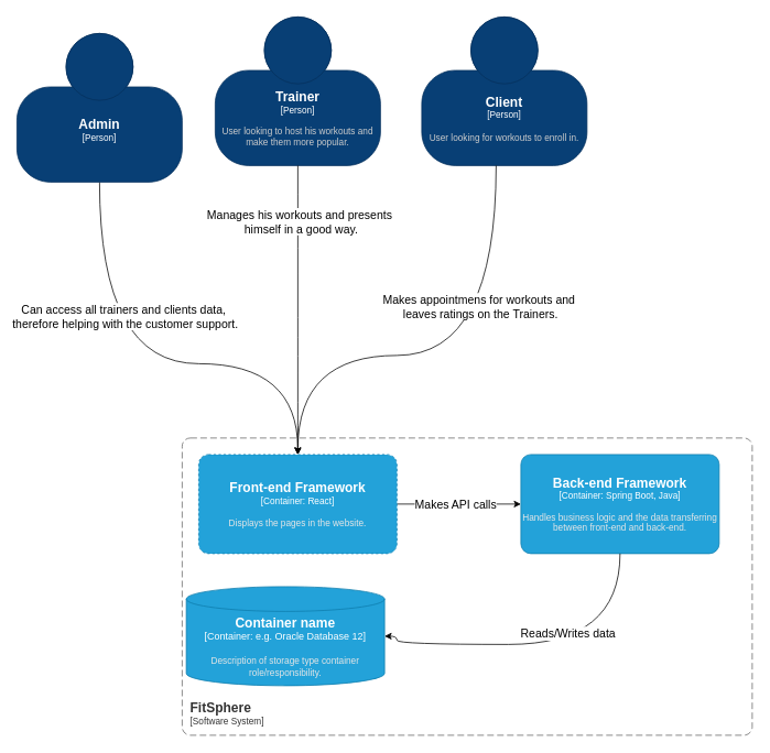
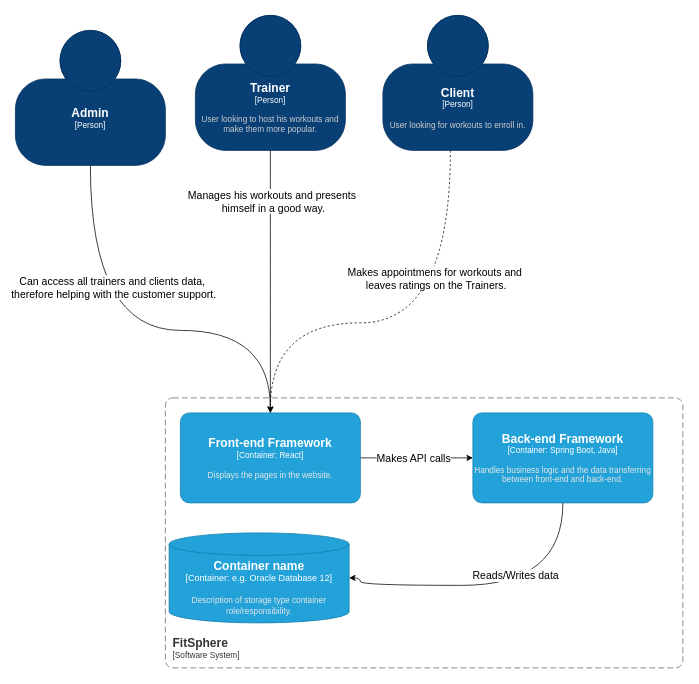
- <mxCell id="7" style="edgeStyle=orthogonalEdgeStyle;rounded=0;orthogonalLoop=1;jettySize=auto;html=1;curved=1;entryX=0.5;entryY=0;entryDx=0;entryDy=0;entryPerimeter=0;" edge="1" parent="1" source="6" target="14"><mxGeometry relative="1" as="geometry"><mxPoint x="140" y="550" as="targetPoint" /><Array as="points"><mxPoint x="600" y="430" /><mxPoint x="360" y="430" /></Array></mxGeometry></mxCell>
+ <mxCell id="7" style="edgeStyle=orthogonalEdgeStyle;rounded=0;orthogonalLoop=1;jettySize=auto;html=1;curved=1;entryX=0.5;entryY=0;entryDx=0;entryDy=0;entryPerimeter=0;dashed=1;" edge="1" parent="1" source="6" target="14"><mxGeometry relative="1" as="geometry"><mxPoint x="140" y="550" as="targetPoint" /><Array as="points"><mxPoint x="600" y="430" /><mxPoint x="360" y="430" /></Array></mxGeometry></mxCell>
- <mxCell id="9" style="edgeStyle=orthogonalEdgeStyle;rounded=0;orthogonalLoop=1;jettySize=auto;html=1;curved=1;exitX=0.5;exitY=1;exitDx=0;exitDy=0;exitPerimeter=0;entryX=0.5;entryY=0;entryDx=0;entryDy=0;entryPerimeter=0;" edge="1" parent="1" source="5" target="14"><mxGeometry relative="1" as="geometry"><mxPoint x="160" y="590" as="targetPoint" /><Array as="points"><mxPoint x="360" y="490" /><mxPoint x="360" y="490" /></Array></mxGeometry></mxCell>
+ <mxCell id="9" style="edgeStyle=orthogonalEdgeStyle;rounded=0;orthogonalLoop=1;jettySize=auto;html=1;curved=1;exitX=0.5;exitY=1;exitDx=0;exitDy=0;exitPerimeter=0;entryX=0.5;entryY=0;entryDx=0;entryDy=0;entryPerimeter=0;endArrow=none;" edge="1" parent="1" source="5" target="14"><mxGeometry relative="1" as="geometry"><mxPoint x="160" y="590" as="targetPoint" /><Array as="points"><mxPoint x="360" y="490" /><mxPoint x="360" y="490" /></Array></mxGeometry></mxCell>
- <mxCell id="14" value="&lt;font style=&quot;font-size: 16px&quot;&gt;&lt;b&gt;Front-end Framework&lt;/b&gt;&lt;/font&gt;&lt;div&gt;[Container: React]&lt;/div&gt;&lt;br&gt;&lt;div&gt;&lt;font style=&quot;font-size: 11px&quot;&gt;&lt;font color=&quot;#E6E6E6&quot;&gt;Displays the pages in the website.&lt;/font&gt;&lt;/div&gt;" style="rounded=1;whiteSpace=wrap;html=1;fontSize=11;labelBackgroundColor=none;fillColor=#23A2D9;fontColor=#ffffff;align=center;arcSize=10;strokeColor=#0E7DAD;metaEdit=1;resizable=0;points=[[0.25,0,0],[0.5,0,0],[0.75,0,0],[1,0.25,0],[1,0.5,0],[1,0.75,0],[0.75,1,0],[0.5,1,0],[0.25,1,0],[0,0.75,0],[0,0.5,0],[0,0.25,0]];dashed=1;" vertex="1" parent="1"><mxGeometry x="240" y="550" width="240" height="120" as="geometry" /></mxCell>
+ <mxCell id="14" value="&lt;font style=&quot;font-size: 16px&quot;&gt;&lt;b&gt;Front-end Framework&lt;/b&gt;&lt;/font&gt;&lt;div&gt;[Container: React]&lt;/div&gt;&lt;br&gt;&lt;div&gt;&lt;font style=&quot;font-size: 11px&quot;&gt;&lt;font color=&quot;#E6E6E6&quot;&gt;Displays the pages in the website.&lt;/font&gt;&lt;/div&gt;" style="rounded=1;whiteSpace=wrap;html=1;fontSize=11;labelBackgroundColor=none;fillColor=#23A2D9;fontColor=#ffffff;align=center;arcSize=10;strokeColor=#0E7DAD;metaEdit=1;resizable=0;points=[[0.25,0,0],[0.5,0,0],[0.75,0,0],[1,0.25,0],[1,0.5,0],[1,0.75,0],[0.75,1,0],[0.5,1,0],[0.25,1,0],[0,0.75,0],[0,0.5,0],[0,0.25,0]];" vertex="1" parent="1"><mxGeometry x="240" y="550" width="240" height="120" as="geometry" /></mxCell>
